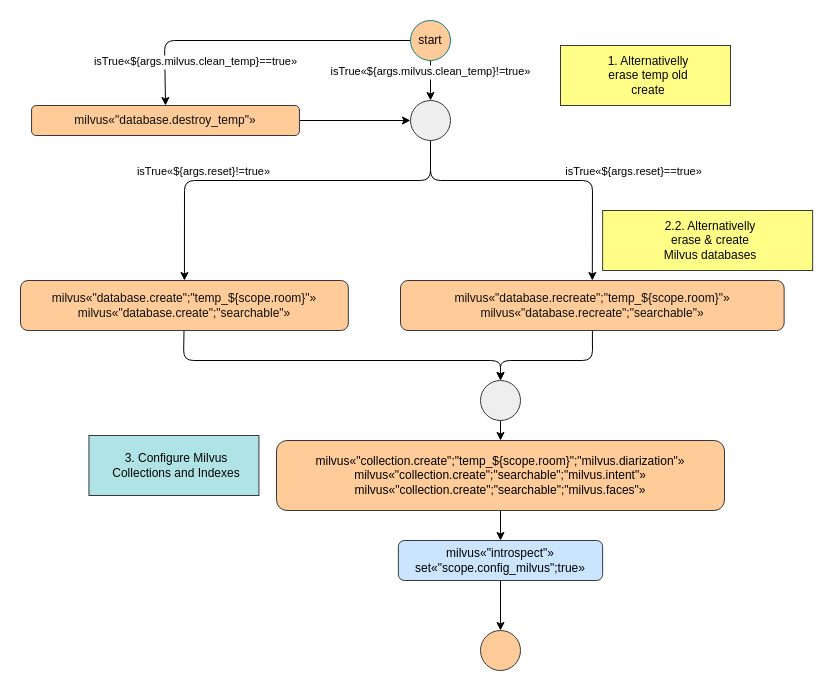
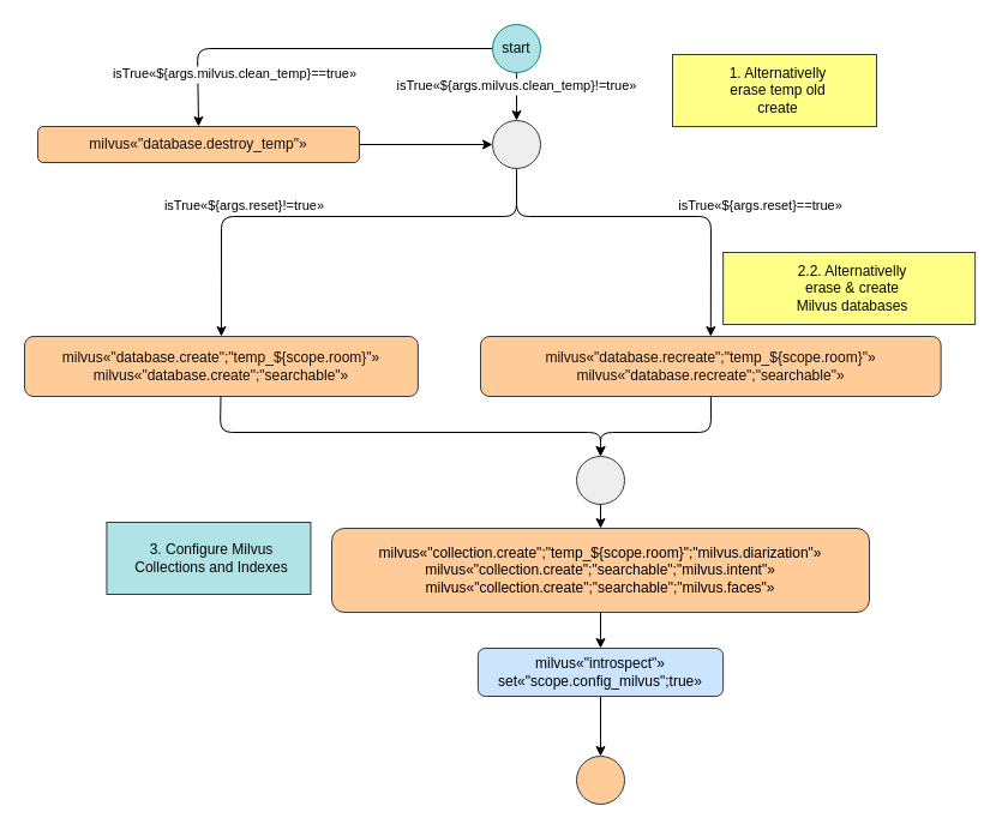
- <mxCell id="25" value="start" style="ellipse;whiteSpace=wrap;html=1;fillColor=#ffcc99;strokeColor=#0e8088;fontColor=#050505;" parent="1" vertex="1"><mxGeometry x="410" y="20" width="40" height="40" as="geometry" /></mxCell>
+ <mxCell id="25" value="start" style="ellipse;whiteSpace=wrap;html=1;fillColor=#b0e3e6;strokeColor=#0e8088;fontColor=#050505;" parent="1" vertex="1"><mxGeometry x="410" y="20" width="40" height="40" as="geometry" /></mxCell>
